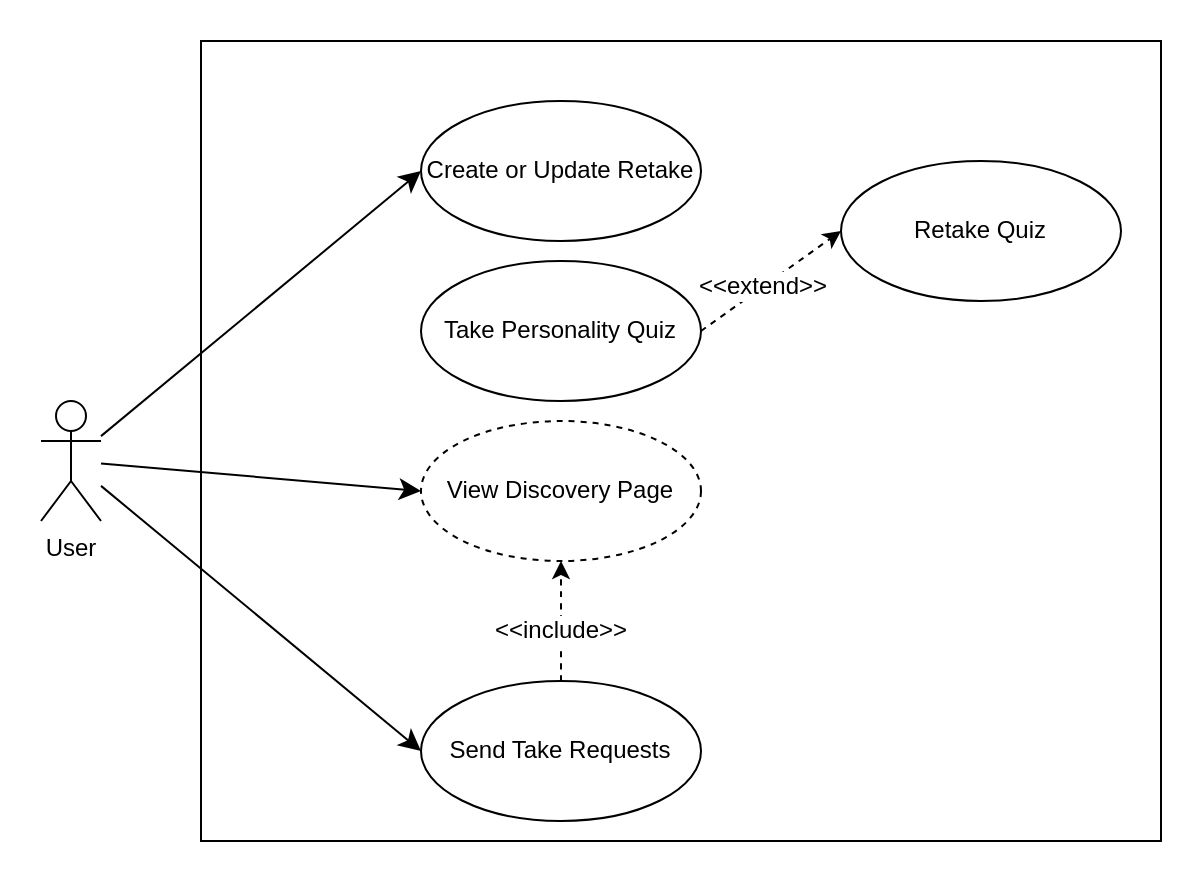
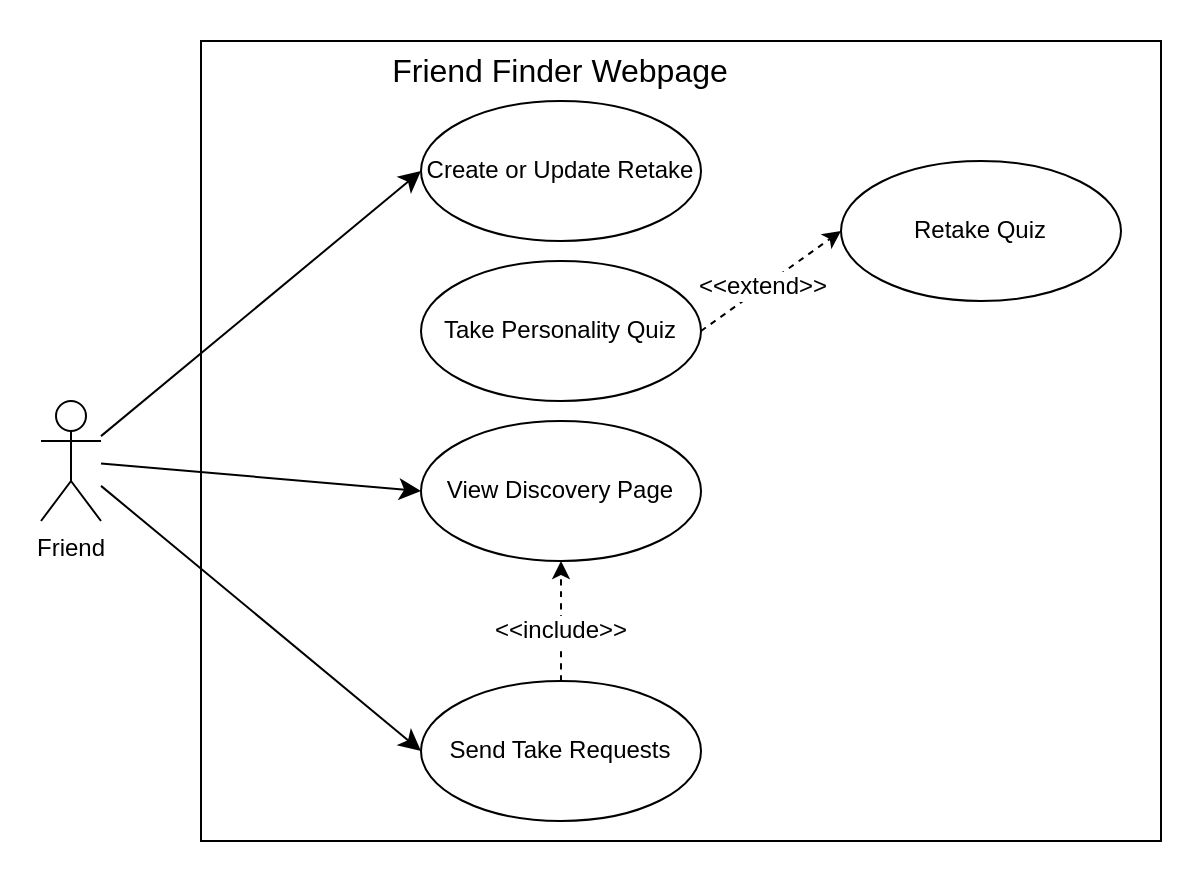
+ <mxCell id="3" value="Friend Finder Webpage" style="text;strokeColor=none;fillColor=none;html=1;align=center;verticalAlign=middle;whiteSpace=wrap;rounded=0;fontSize=16;" vertex="1" parent="1"><mxGeometry x="160" y="20" width="240" height="30" as="geometry" /></mxCell>
- <mxCell id="10" value="View Discovery Page" style="ellipse;whiteSpace=wrap;html=1;dashed=1;" vertex="1" parent="1"><mxGeometry x="210" y="210" width="140" height="70" as="geometry" /></mxCell>
+ <mxCell id="10" value="View Discovery Page" style="ellipse;whiteSpace=wrap;html=1;" vertex="1" parent="1"><mxGeometry x="210" y="210" width="140" height="70" as="geometry" /></mxCell>
- <mxCell id="7" value="User" style="shape=umlActor;verticalLabelPosition=bottom;verticalAlign=top;html=1;" vertex="1" parent="1"><mxGeometry x="20" y="200" width="30" height="60" as="geometry" /></mxCell>
+ <mxCell id="7" value="Friend" style="shape=umlActor;verticalLabelPosition=bottom;verticalAlign=top;html=1;" vertex="1" parent="1"><mxGeometry x="20" y="200" width="30" height="60" as="geometry" /></mxCell>
